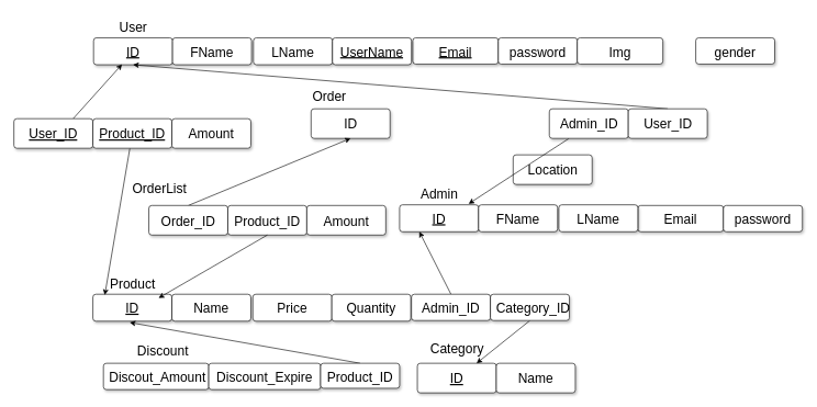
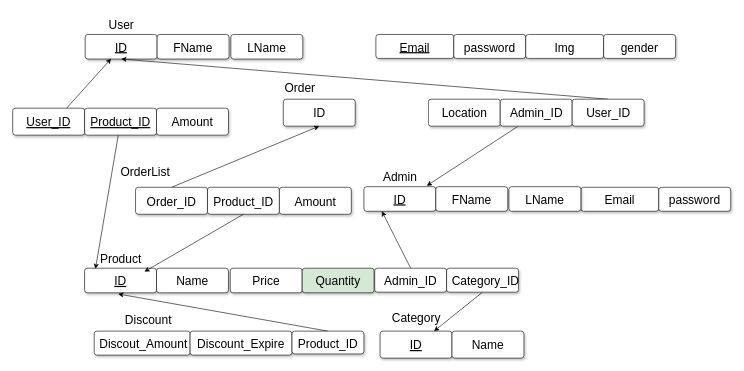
- <mxCell id="19" value="&lt;span style=&quot;&quot;&gt;&lt;u&gt;UserName&lt;/u&gt;&lt;/span&gt;" style="html=1;overflow=block;blockSpacing=1;whiteSpace=wrap;fontSize=20;spacing=9;strokeOpacity=100;rounded=1;absoluteArcSize=1;arcSize=9;strokeWidth=NaN;lucidId=.CLh_E8dGPJD;shadow=1;fontStyle=0;fontColor=#000000;" parent="1" vertex="1"><mxGeometry x="504" y="57" width="120" height="41" as="geometry" /></mxCell>
- <mxCell id="21" value="&lt;font&gt;gender&lt;/font&gt;" style="html=1;overflow=block;blockSpacing=1;whiteSpace=wrap;fontSize=20;spacing=9;strokeOpacity=100;rounded=1;absoluteArcSize=1;arcSize=9;strokeWidth=NaN;lucidId=.CLh_E8dGPJD;shadow=1;fontStyle=0;fontColor=#000000;" parent="1" vertex="1"><mxGeometry x="1056" y="57" width="120" height="40" as="geometry" /></mxCell>
+ <mxCell id="21" value="&lt;font&gt;gender&lt;/font&gt;" style="html=1;overflow=block;blockSpacing=1;whiteSpace=wrap;fontSize=20;spacing=9;strokeOpacity=100;rounded=1;absoluteArcSize=1;arcSize=9;strokeWidth=NaN;lucidId=.CLh_E8dGPJD;shadow=1;fontStyle=0;fontColor=#000000;" parent="1" vertex="1"><mxGeometry x="1006" y="57" width="120" height="40" as="geometry" /></mxCell>
- <mxCell id="5" value="Location" style="html=1;overflow=block;blockSpacing=1;whiteSpace=wrap;fontSize=20;spacing=9;strokeOpacity=100;rounded=1;absoluteArcSize=1;arcSize=9;strokeWidth=NaN;lucidId=.CLh_E8dGPJD;shadow=1;fontStyle=0;fontColor=#000000;" parent="1" vertex="1"><mxGeometry x="778.5" y="235" width="120" height="45" as="geometry" /></mxCell>
+ <mxCell id="5" value="Location" style="html=1;overflow=block;blockSpacing=1;whiteSpace=wrap;fontSize=20;spacing=9;strokeOpacity=100;rounded=1;absoluteArcSize=1;arcSize=9;strokeWidth=NaN;lucidId=.CLh_E8dGPJD;shadow=1;fontStyle=0;fontColor=#000000;" parent="1" vertex="1"><mxGeometry x="713.5" y="165" width="120" height="45" as="geometry" /></mxCell>
- <mxCell id="32" value="&lt;span style=&quot;&quot;&gt;Quantity&lt;/span&gt;" style="html=1;overflow=block;blockSpacing=1;whiteSpace=wrap;fontSize=20;spacing=9;strokeOpacity=100;rounded=1;absoluteArcSize=1;arcSize=9;strokeWidth=NaN;lucidId=.CLh_E8dGPJD;shadow=1;fontStyle=0;fontColor=#000000;" vertex="1" parent="1"><mxGeometry x="503" y="447" width="120" height="41" as="geometry" /></mxCell>
+ <mxCell id="32" value="&lt;span style=&quot;&quot;&gt;Quantity&lt;/span&gt;" style="html=1;overflow=block;blockSpacing=1;whiteSpace=wrap;fontSize=20;spacing=9;strokeOpacity=100;rounded=1;absoluteArcSize=1;arcSize=9;strokeWidth=NaN;lucidId=.CLh_E8dGPJD;shadow=1;fontStyle=0;fontColor=#000000;fillColor=#d5e8d4;" vertex="1" parent="1"><mxGeometry x="503" y="447" width="120" height="41" as="geometry" /></mxCell>
